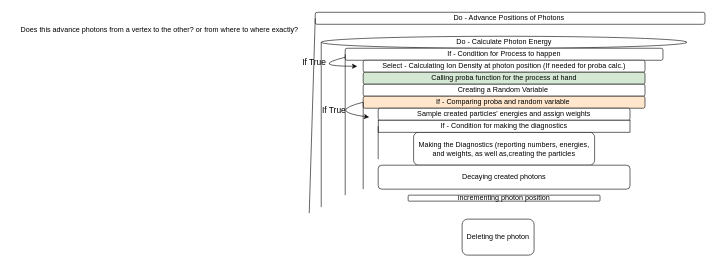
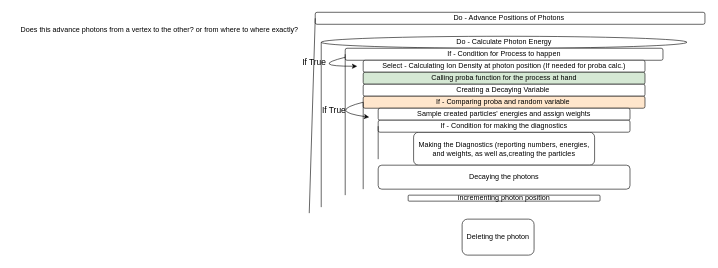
- <mxCell id="6" value="Creating a Random Variable&amp;nbsp;" style="rounded=1;whiteSpace=wrap;html=1;" parent="1" vertex="1"><mxGeometry x="605" y="140" width="470" height="20" as="geometry" /></mxCell>
+ <mxCell id="6" value="Creating a Decaying Variable&amp;nbsp;" style="rounded=1;whiteSpace=wrap;html=1;" parent="1" vertex="1"><mxGeometry x="605" y="140" width="470" height="20" as="geometry" /></mxCell>
- <mxCell id="23" value="If - Condition for making the diagnostics" style="whiteSpace=wrap;html=1;rounded=0;" parent="1" vertex="1"><mxGeometry x="630" y="200" width="420" height="20" as="geometry" /></mxCell>
+ <mxCell id="23" value="If - Condition for making the diagnostics" style="rounded=1;whiteSpace=wrap;html=1;" parent="1" vertex="1"><mxGeometry x="630" y="200" width="420" height="20" as="geometry" /></mxCell>
- <mxCell id="16" value="Decaying created photons" style="rounded=1;whiteSpace=wrap;html=1;" parent="1" vertex="1"><mxGeometry x="630" y="275" width="420" height="40" as="geometry" /></mxCell>
+ <mxCell id="16" value="Decaying the photons" style="rounded=1;whiteSpace=wrap;html=1;" parent="1" vertex="1"><mxGeometry x="630" y="275" width="420" height="40" as="geometry" /></mxCell>
